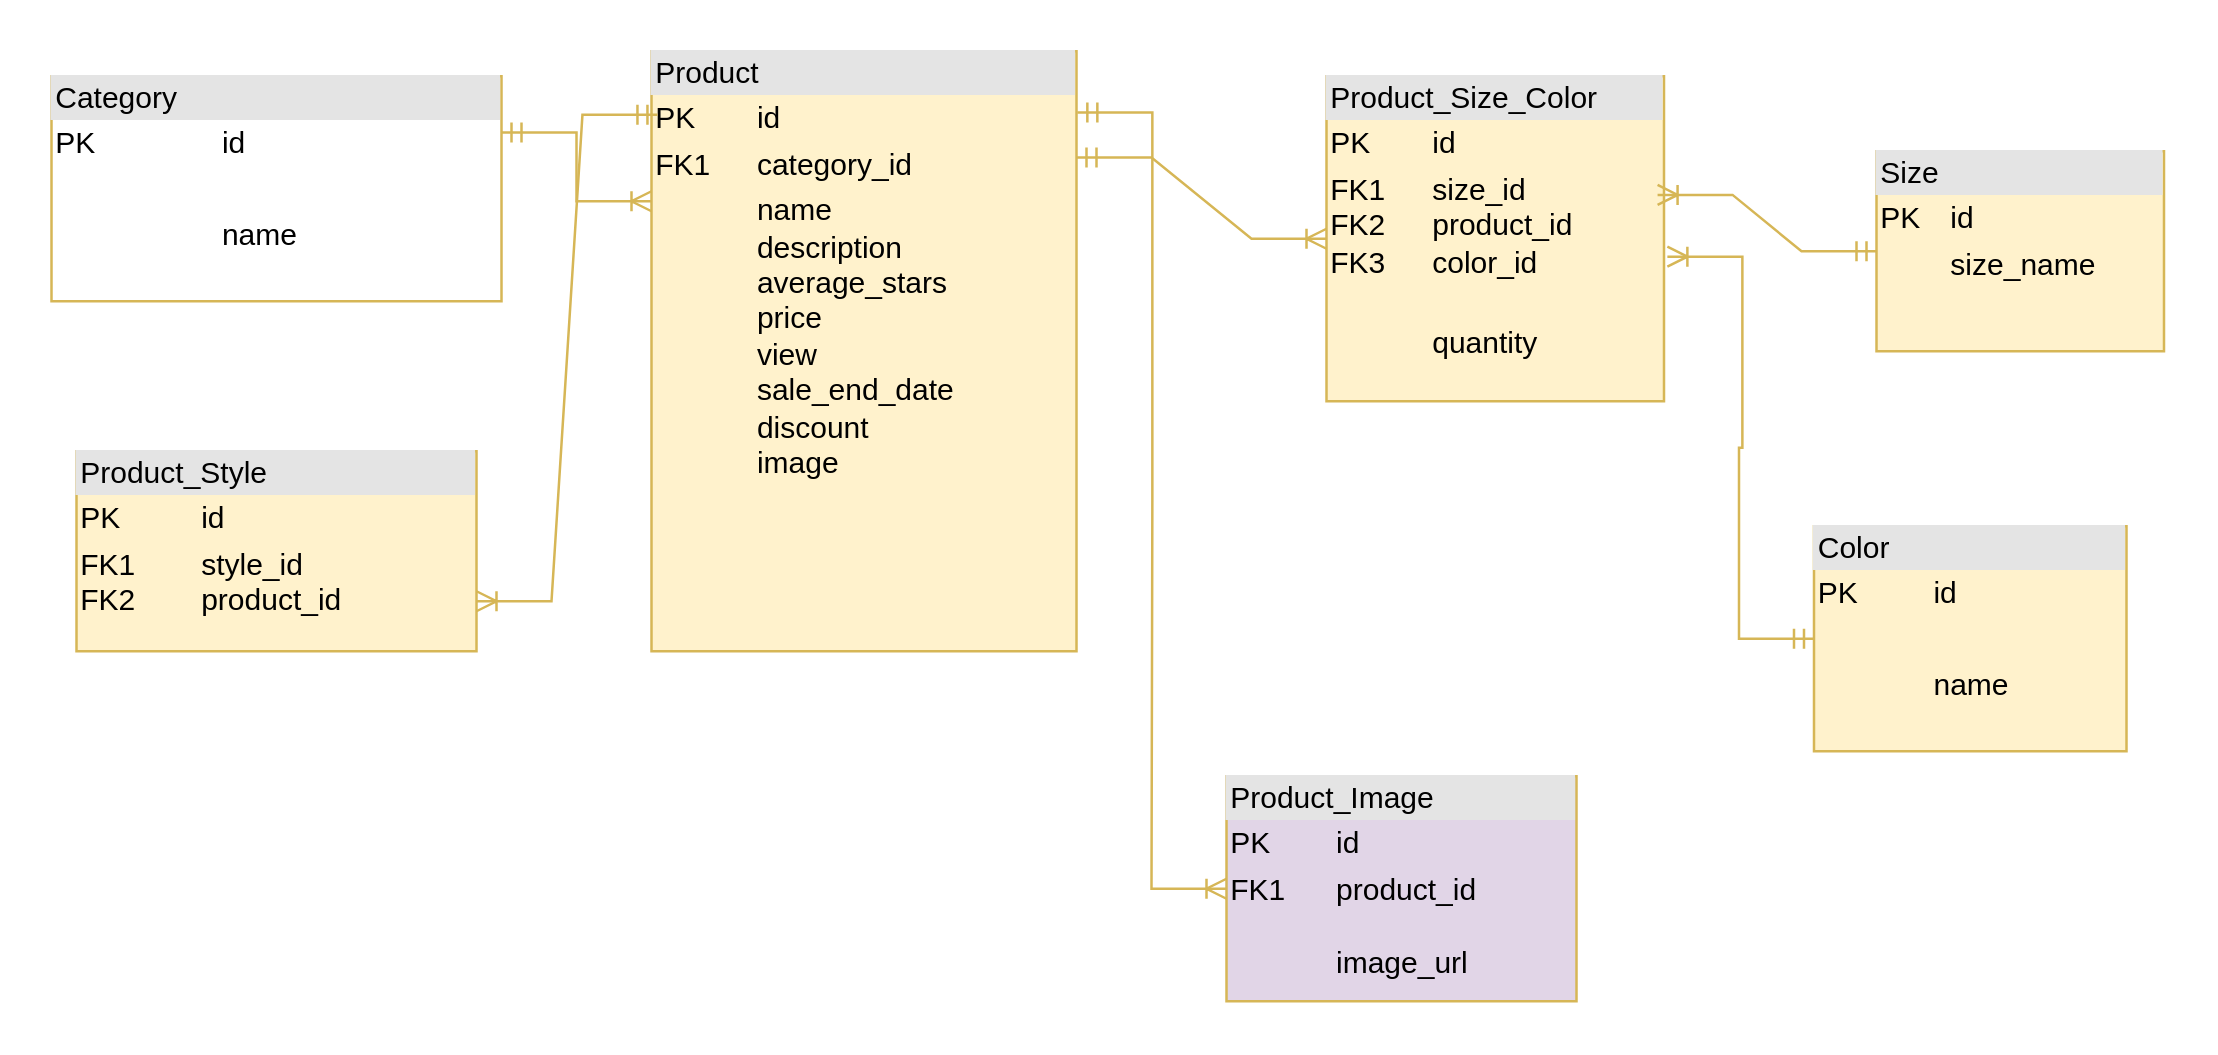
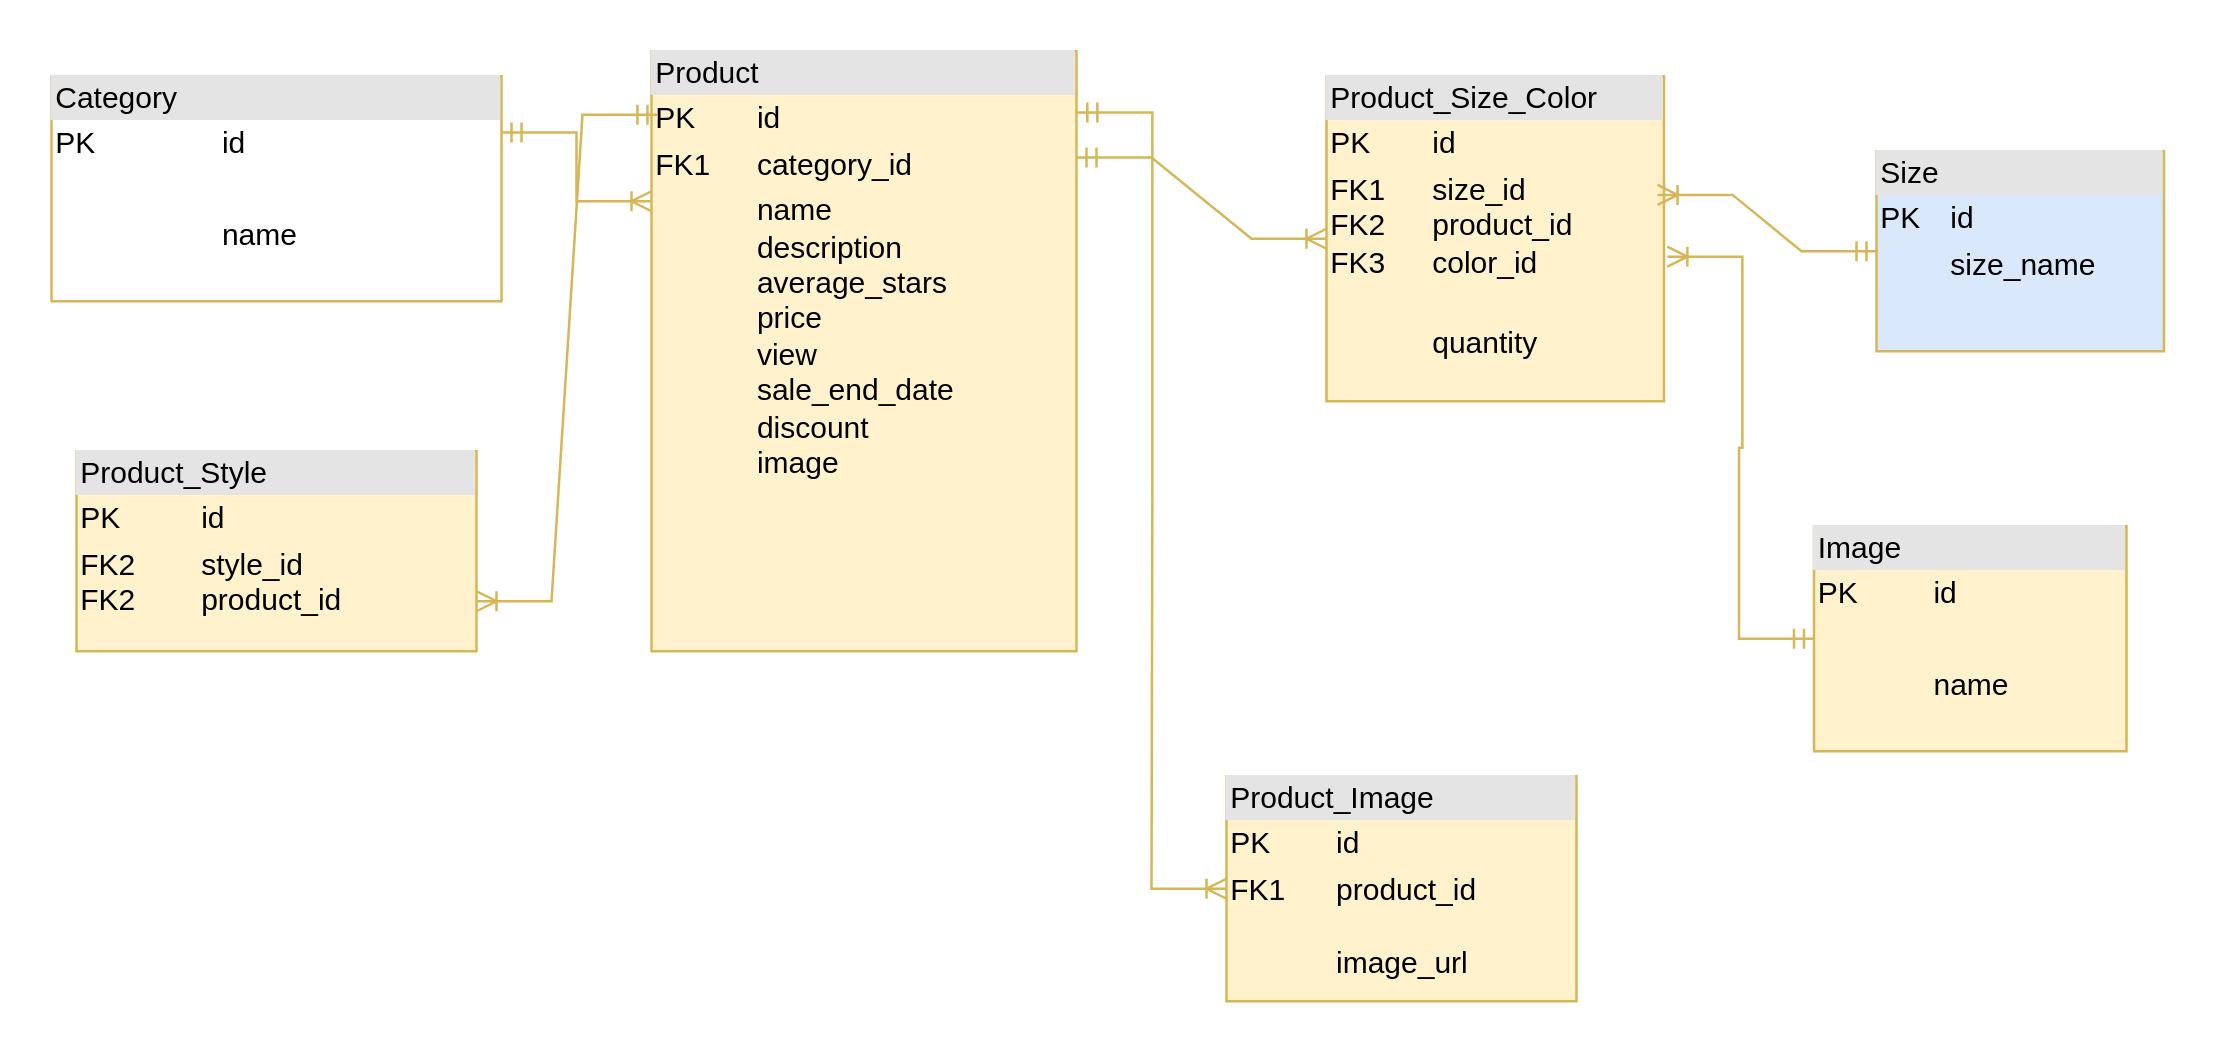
- <mxCell id="5" value="&lt;div style=&quot;box-sizing:border-box;width:100%;background:#e4e4e4;padding:2px;&quot;&gt;Size&lt;/div&gt;&lt;table style=&quot;width:100%;font-size:1em;&quot; cellpadding=&quot;2&quot; cellspacing=&quot;0&quot;&gt;&lt;tbody&gt;&lt;tr&gt;&lt;td&gt;PK&lt;/td&gt;&lt;td&gt;id&lt;/td&gt;&lt;/tr&gt;&lt;tr&gt;&lt;td&gt;&lt;/td&gt;&lt;td&gt;size_name&lt;/td&gt;&lt;/tr&gt;&lt;/tbody&gt;&lt;/table&gt;" style="verticalAlign=top;align=left;overflow=fill;html=1;whiteSpace=wrap;fillColor=#fff2cc;strokeColor=#d6b656;" parent="1" vertex="1"><mxGeometry x="750" y="60" width="115" height="80" as="geometry" /></mxCell>
+ <mxCell id="5" value="&lt;div style=&quot;box-sizing:border-box;width:100%;background:#e4e4e4;padding:2px;&quot;&gt;Size&lt;/div&gt;&lt;table style=&quot;width:100%;font-size:1em;&quot; cellpadding=&quot;2&quot; cellspacing=&quot;0&quot;&gt;&lt;tbody&gt;&lt;tr&gt;&lt;td&gt;PK&lt;/td&gt;&lt;td&gt;id&lt;/td&gt;&lt;/tr&gt;&lt;tr&gt;&lt;td&gt;&lt;/td&gt;&lt;td&gt;size_name&lt;/td&gt;&lt;/tr&gt;&lt;/tbody&gt;&lt;/table&gt;" style="verticalAlign=top;align=left;overflow=fill;html=1;whiteSpace=wrap;fillColor=#dae8fc;strokeColor=#d6b656;" parent="1" vertex="1"><mxGeometry x="750" y="60" width="115" height="80" as="geometry" /></mxCell>
- <mxCell id="6" value="&lt;div style=&quot;box-sizing:border-box;width:100%;background:#e4e4e4;padding:2px;&quot;&gt;Product_Style&lt;/div&gt;&lt;table style=&quot;width:100%;font-size:1em;&quot; cellpadding=&quot;2&quot; cellspacing=&quot;0&quot;&gt;&lt;tbody&gt;&lt;tr&gt;&lt;td&gt;PK&lt;/td&gt;&lt;td&gt;id&lt;/td&gt;&lt;/tr&gt;&lt;tr&gt;&lt;td&gt;FK1&lt;br&gt;FK2&lt;br&gt;&lt;br&gt;&lt;/td&gt;&lt;td&gt;style_id&lt;br&gt;product_id&lt;br&gt;&lt;br&gt;&lt;/td&gt;&lt;/tr&gt;&lt;tr&gt;&lt;td&gt;&lt;/td&gt;&lt;td&gt;&lt;br&gt;&lt;br&gt;&lt;br&gt;&lt;br&gt;&lt;/td&gt;&lt;/tr&gt;&lt;/tbody&gt;&lt;/table&gt;" style="verticalAlign=top;align=left;overflow=fill;html=1;whiteSpace=wrap;fillColor=#fff2cc;strokeColor=#d6b656;" parent="1" vertex="1"><mxGeometry x="30" y="180" width="160" height="80" as="geometry" /></mxCell>
+ <mxCell id="6" value="&lt;div style=&quot;box-sizing:border-box;width:100%;background:#e4e4e4;padding:2px;&quot;&gt;Product_Style&lt;/div&gt;&lt;table style=&quot;width:100%;font-size:1em;&quot; cellpadding=&quot;2&quot; cellspacing=&quot;0&quot;&gt;&lt;tbody&gt;&lt;tr&gt;&lt;td&gt;PK&lt;/td&gt;&lt;td&gt;id&lt;/td&gt;&lt;/tr&gt;&lt;tr&gt;&lt;td&gt;FK2&lt;br&gt;FK2&lt;br&gt;&lt;br&gt;&lt;/td&gt;&lt;td&gt;style_id&lt;br&gt;product_id&lt;br&gt;&lt;br&gt;&lt;/td&gt;&lt;/tr&gt;&lt;tr&gt;&lt;td&gt;&lt;/td&gt;&lt;td&gt;&lt;br&gt;&lt;br&gt;&lt;br&gt;&lt;br&gt;&lt;/td&gt;&lt;/tr&gt;&lt;/tbody&gt;&lt;/table&gt;" style="verticalAlign=top;align=left;overflow=fill;html=1;whiteSpace=wrap;fillColor=#fff2cc;strokeColor=#d6b656;" parent="1" vertex="1"><mxGeometry x="30" y="180" width="160" height="80" as="geometry" /></mxCell>
- <mxCell id="3" value="&lt;div style=&quot;box-sizing:border-box;width:100%;background:#e4e4e4;padding:2px;&quot;&gt;Color&lt;/div&gt;&lt;table style=&quot;width:100%;font-size:1em;&quot; cellpadding=&quot;2&quot; cellspacing=&quot;0&quot;&gt;&lt;tbody&gt;&lt;tr&gt;&lt;td&gt;PK&lt;/td&gt;&lt;td&gt;id&lt;/td&gt;&lt;/tr&gt;&lt;tr&gt;&lt;td&gt;&lt;br&gt;&lt;/td&gt;&lt;td&gt;&lt;br&gt;&lt;/td&gt;&lt;/tr&gt;&lt;tr&gt;&lt;td&gt;&lt;/td&gt;&lt;td&gt;name&lt;br&gt;&lt;br&gt;&lt;/td&gt;&lt;/tr&gt;&lt;/tbody&gt;&lt;/table&gt;" style="verticalAlign=top;align=left;overflow=fill;html=1;whiteSpace=wrap;fillColor=#fff2cc;strokeColor=#d6b656;" parent="1" vertex="1"><mxGeometry x="725" y="210" width="125" height="90" as="geometry" /></mxCell>
+ <mxCell id="3" value="&lt;div style=&quot;box-sizing:border-box;width:100%;background:#e4e4e4;padding:2px;&quot;&gt;Image&lt;/div&gt;&lt;table style=&quot;width:100%;font-size:1em;&quot; cellpadding=&quot;2&quot; cellspacing=&quot;0&quot;&gt;&lt;tbody&gt;&lt;tr&gt;&lt;td&gt;PK&lt;/td&gt;&lt;td&gt;id&lt;/td&gt;&lt;/tr&gt;&lt;tr&gt;&lt;td&gt;&lt;br&gt;&lt;/td&gt;&lt;td&gt;&lt;br&gt;&lt;/td&gt;&lt;/tr&gt;&lt;tr&gt;&lt;td&gt;&lt;/td&gt;&lt;td&gt;name&lt;br&gt;&lt;br&gt;&lt;/td&gt;&lt;/tr&gt;&lt;/tbody&gt;&lt;/table&gt;" style="verticalAlign=top;align=left;overflow=fill;html=1;whiteSpace=wrap;fillColor=#fff2cc;strokeColor=#d6b656;" parent="1" vertex="1"><mxGeometry x="725" y="210" width="125" height="90" as="geometry" /></mxCell>
- <mxCell id="8" value="&lt;div style=&quot;box-sizing:border-box;width:100%;background:#e4e4e4;padding:2px;&quot;&gt;Product_Image&lt;/div&gt;&lt;table style=&quot;width:100%;font-size:1em;&quot; cellpadding=&quot;2&quot; cellspacing=&quot;0&quot;&gt;&lt;tbody&gt;&lt;tr&gt;&lt;td&gt;PK&lt;/td&gt;&lt;td&gt;id&lt;/td&gt;&lt;/tr&gt;&lt;tr&gt;&lt;td&gt;FK1&lt;br&gt;&lt;br&gt;&lt;br&gt;&lt;/td&gt;&lt;td&gt;product_id&lt;br&gt;&lt;br&gt;image_url&lt;br&gt;&lt;/td&gt;&lt;/tr&gt;&lt;tr&gt;&lt;td&gt;&lt;/td&gt;&lt;td&gt;&lt;br&gt;&lt;br&gt;&lt;br&gt;&lt;br&gt;&lt;/td&gt;&lt;/tr&gt;&lt;/tbody&gt;&lt;/table&gt;" style="verticalAlign=top;align=left;overflow=fill;html=1;whiteSpace=wrap;fillColor=#e1d5e7;strokeColor=#d6b656;" parent="1" vertex="1"><mxGeometry x="490" y="310" width="140" height="90" as="geometry" /></mxCell>
+ <mxCell id="8" value="&lt;div style=&quot;box-sizing:border-box;width:100%;background:#e4e4e4;padding:2px;&quot;&gt;Product_Image&lt;/div&gt;&lt;table style=&quot;width:100%;font-size:1em;&quot; cellpadding=&quot;2&quot; cellspacing=&quot;0&quot;&gt;&lt;tbody&gt;&lt;tr&gt;&lt;td&gt;PK&lt;/td&gt;&lt;td&gt;id&lt;/td&gt;&lt;/tr&gt;&lt;tr&gt;&lt;td&gt;FK1&lt;br&gt;&lt;br&gt;&lt;br&gt;&lt;/td&gt;&lt;td&gt;product_id&lt;br&gt;&lt;br&gt;image_url&lt;br&gt;&lt;/td&gt;&lt;/tr&gt;&lt;tr&gt;&lt;td&gt;&lt;/td&gt;&lt;td&gt;&lt;br&gt;&lt;br&gt;&lt;br&gt;&lt;br&gt;&lt;/td&gt;&lt;/tr&gt;&lt;/tbody&gt;&lt;/table&gt;" style="verticalAlign=top;align=left;overflow=fill;html=1;whiteSpace=wrap;fillColor=#fff2cc;strokeColor=#d6b656;" parent="1" vertex="1"><mxGeometry x="490" y="310" width="140" height="90" as="geometry" /></mxCell>
